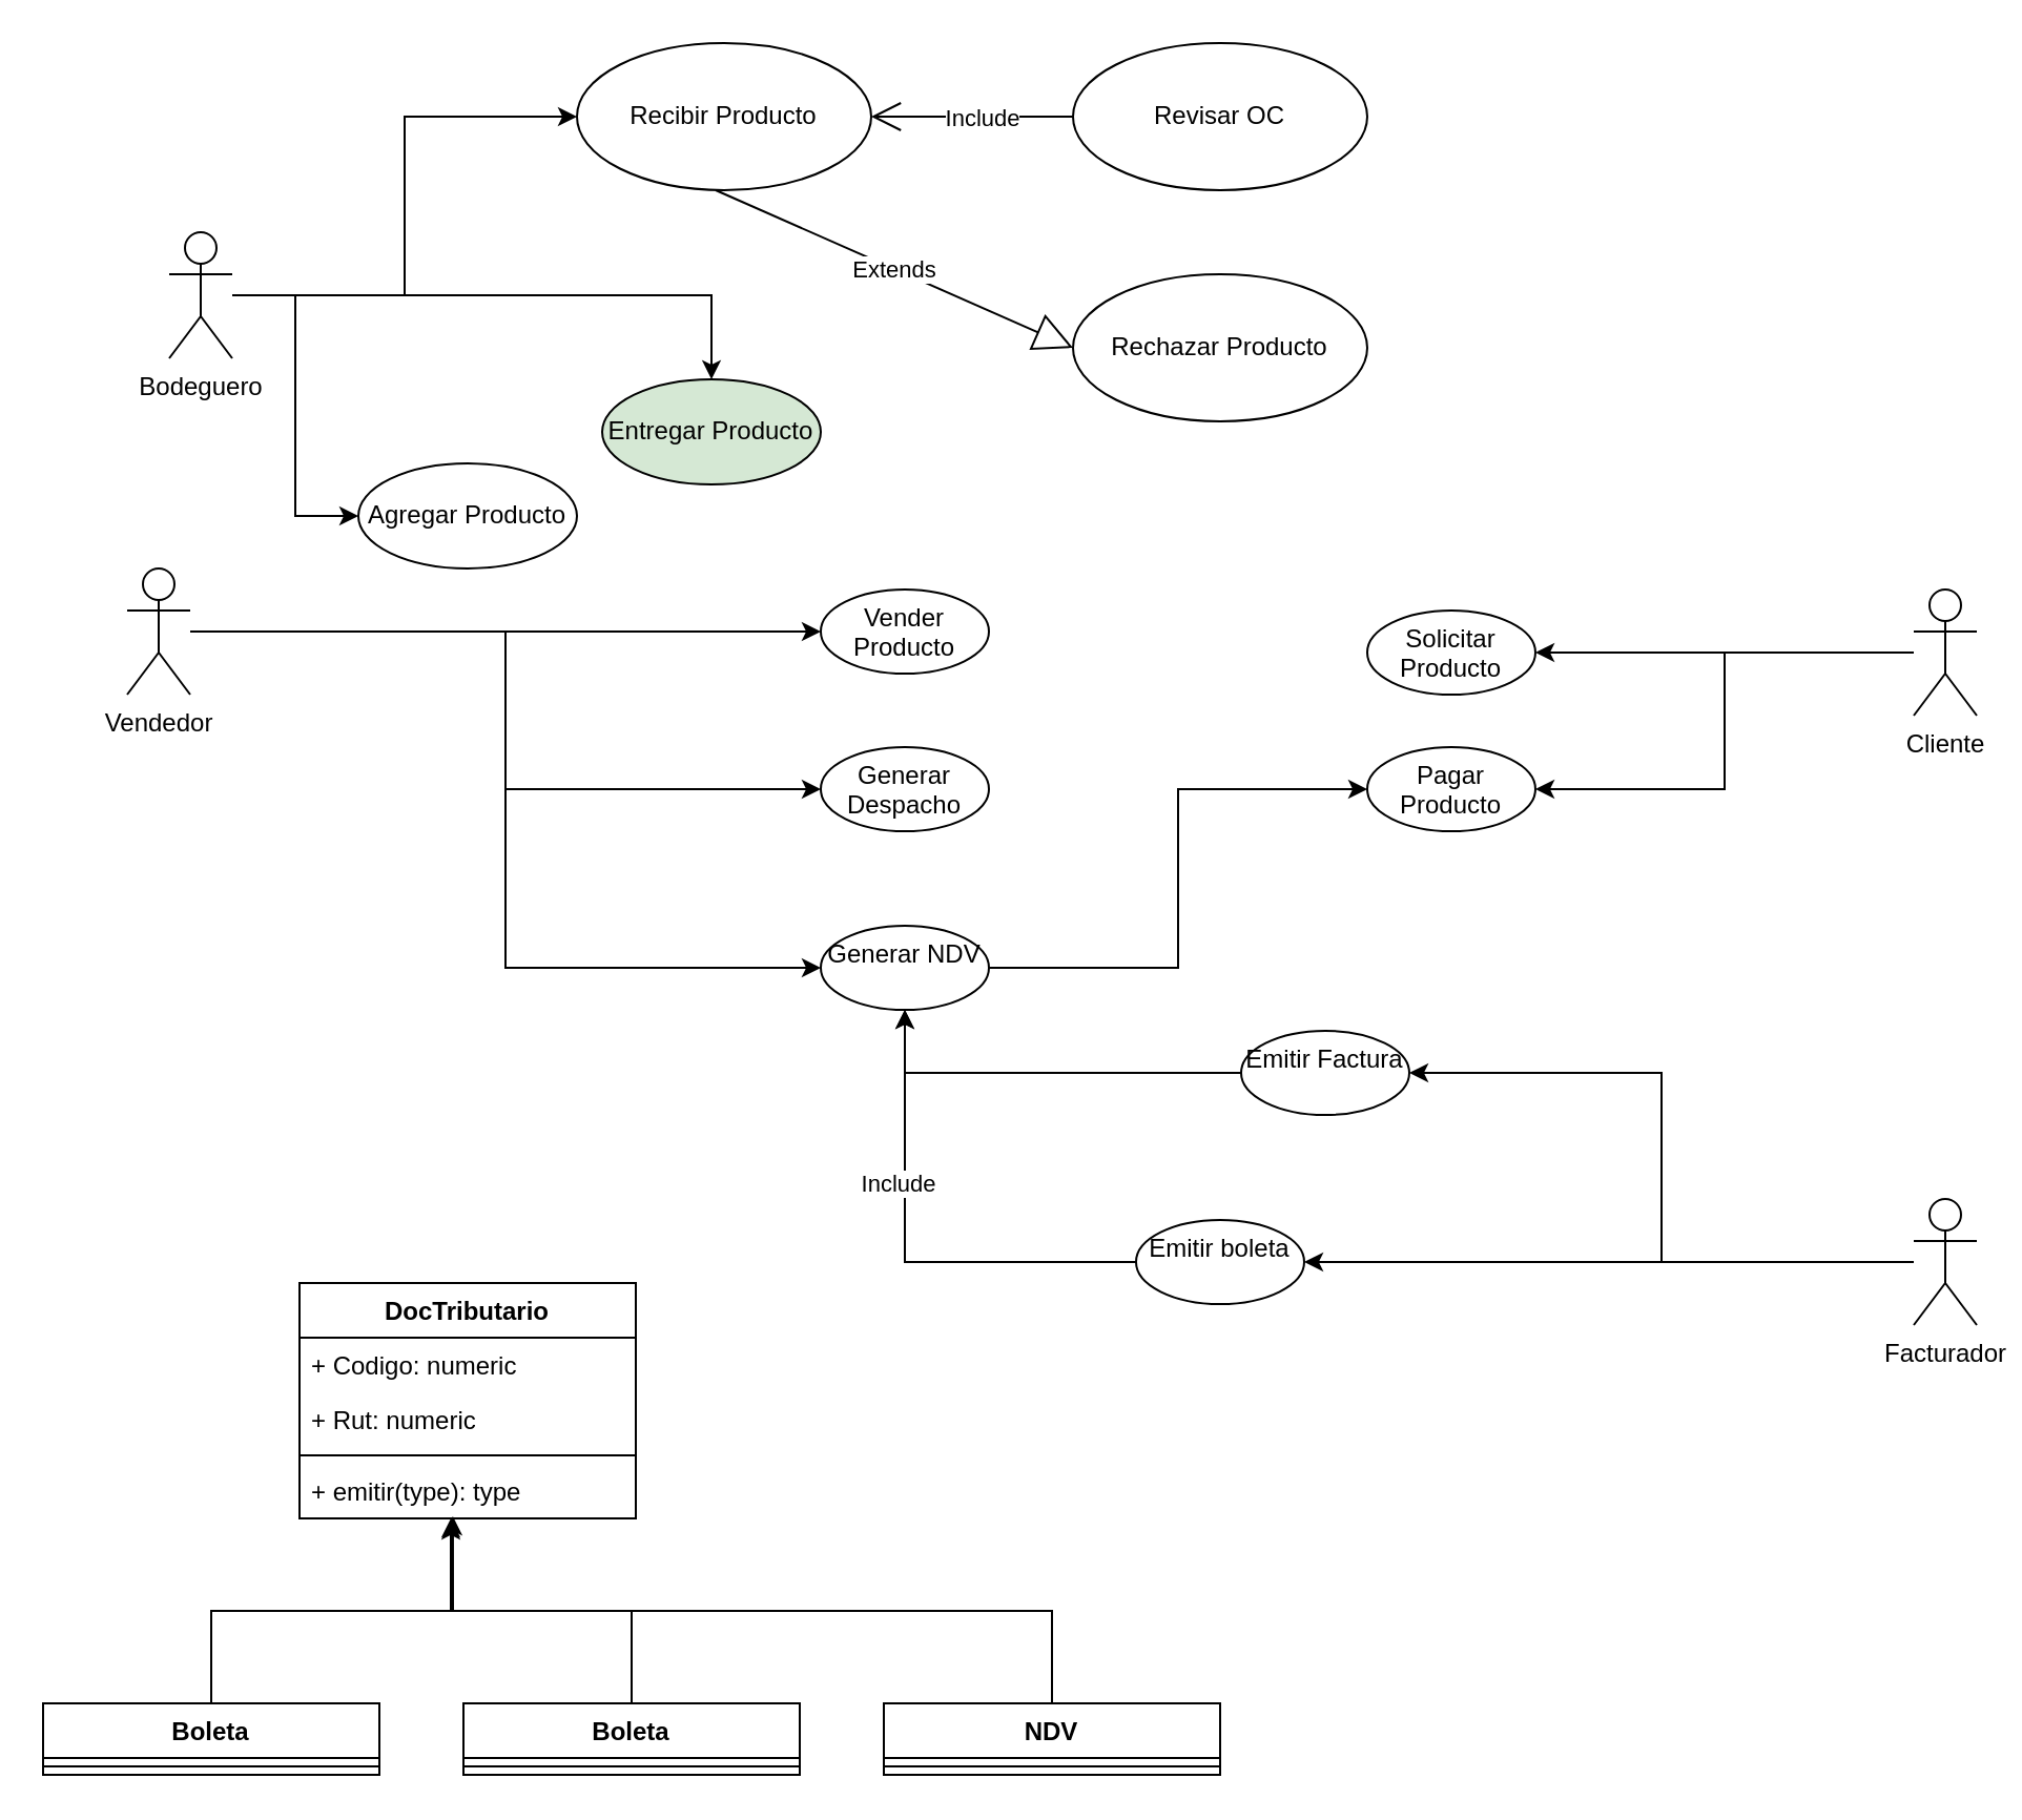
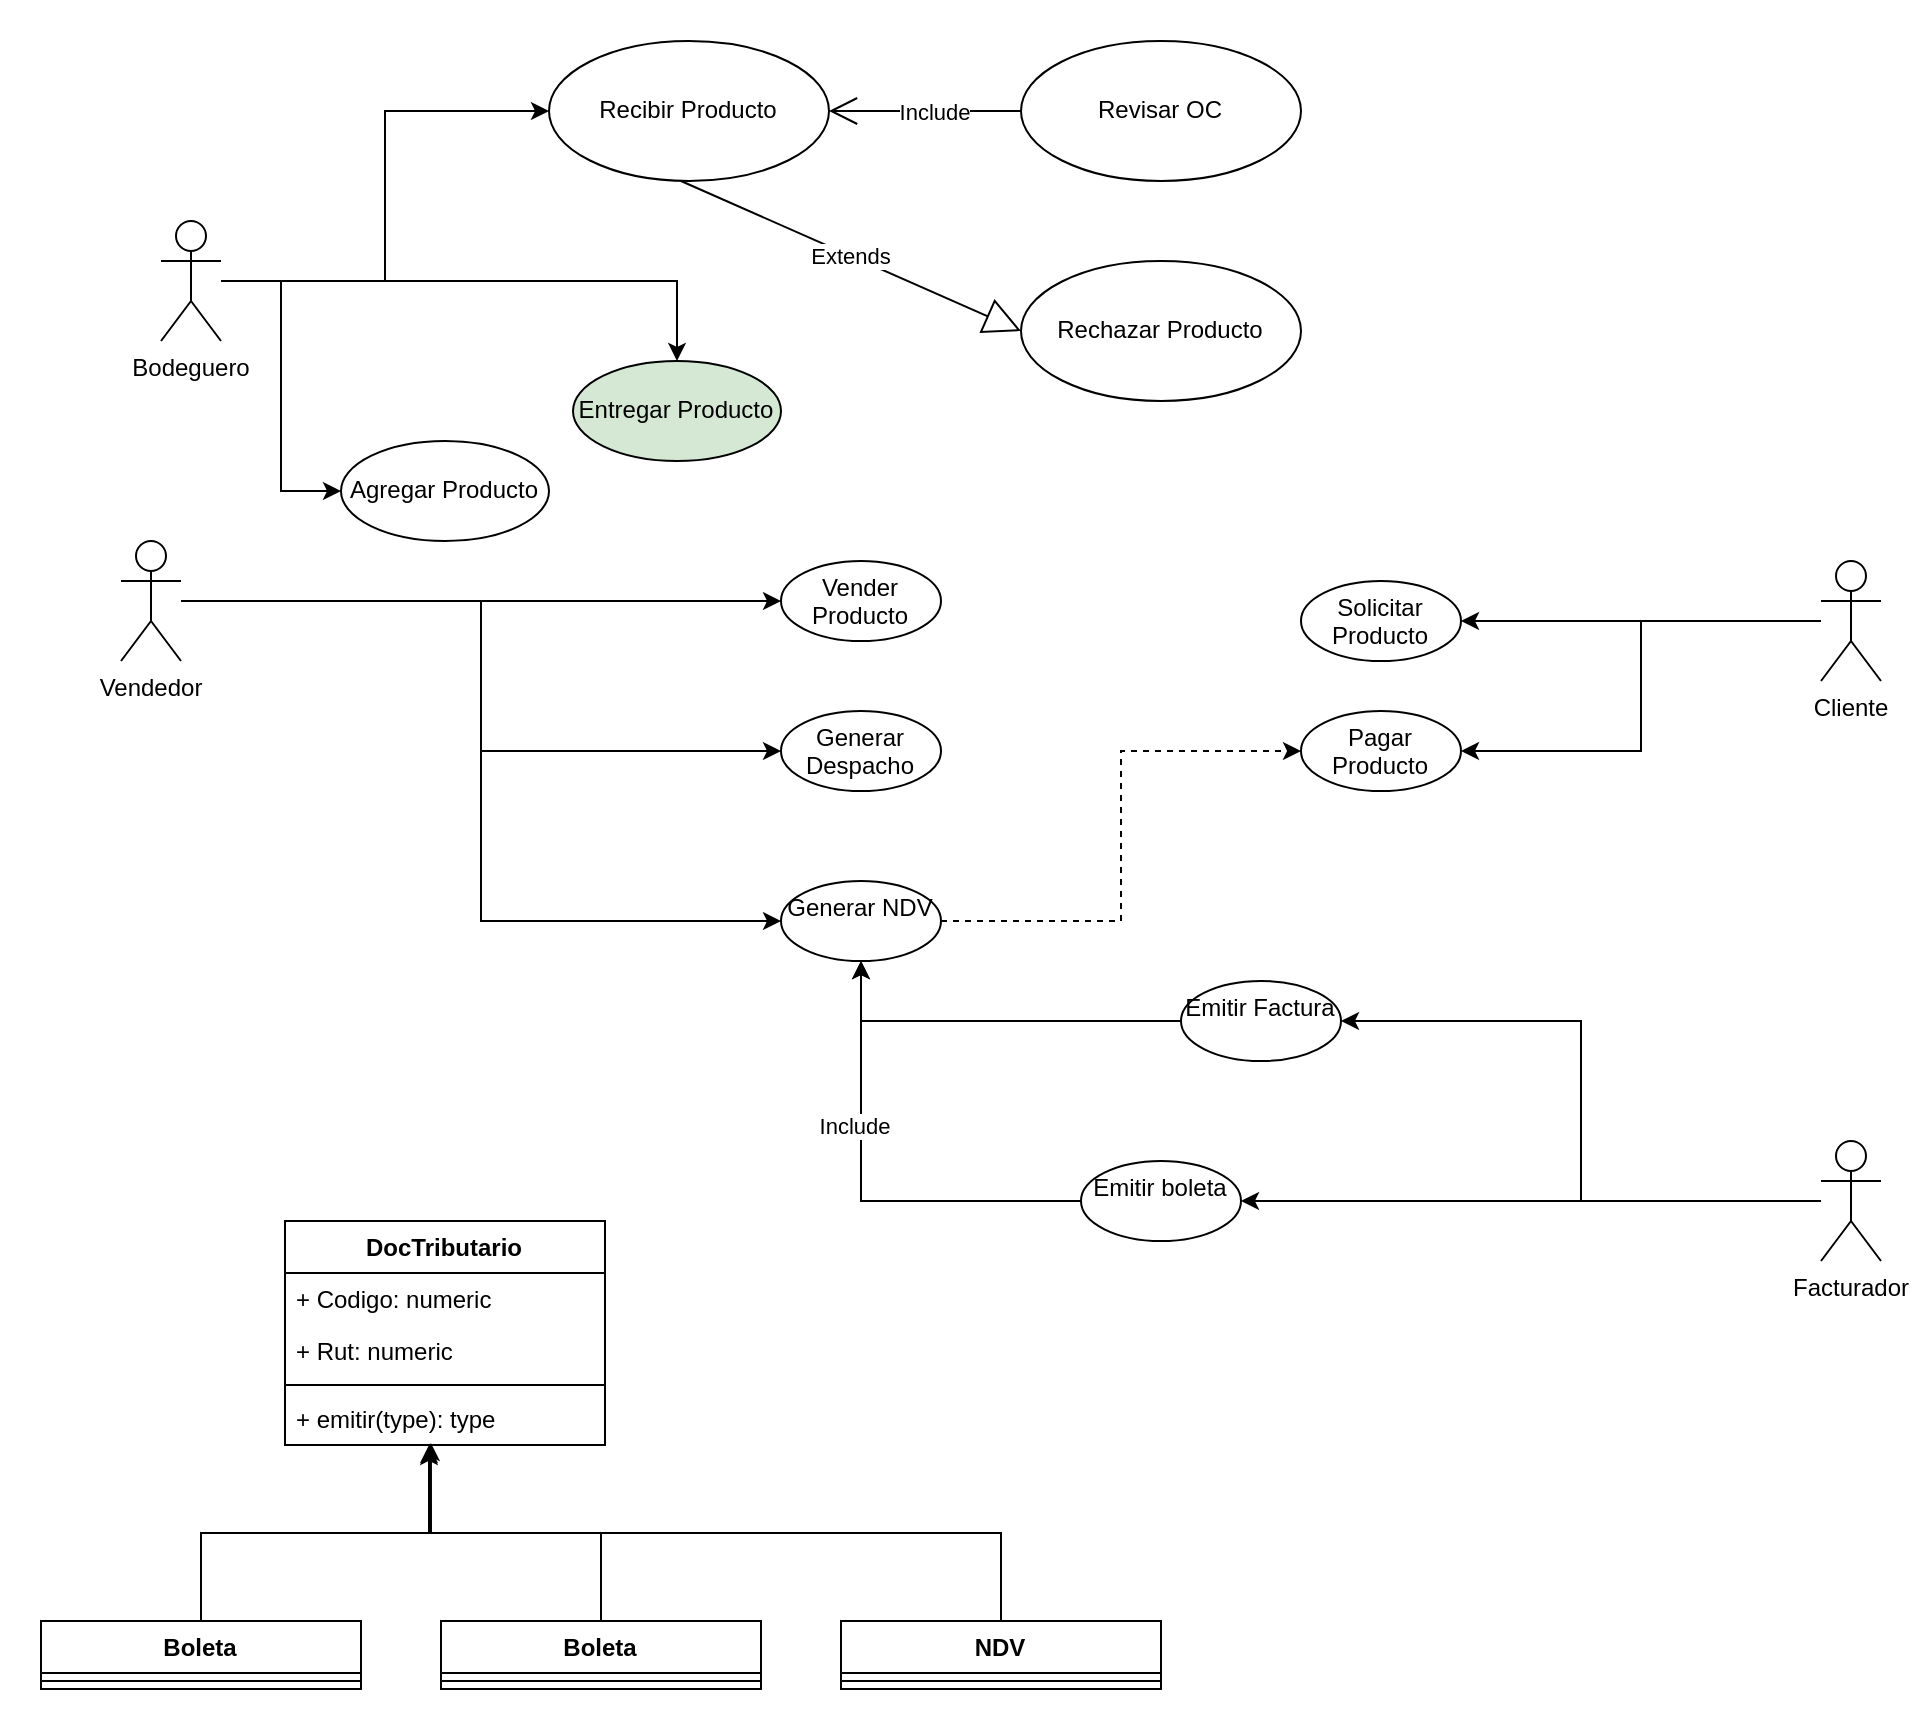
- <mxCell id="23" style="edgeStyle=orthogonalEdgeStyle;rounded=0;orthogonalLoop=1;jettySize=auto;html=1;entryX=0;entryY=0.5;entryDx=0;entryDy=0;" edge="1" parent="1" source="24" target="22"><mxGeometry relative="1" as="geometry" /></mxCell>
+ <mxCell id="23" style="edgeStyle=orthogonalEdgeStyle;rounded=0;orthogonalLoop=1;jettySize=auto;html=1;entryX=0;entryY=0.5;entryDx=0;entryDy=0;dashed=1;" edge="1" parent="1" source="24" target="22"><mxGeometry relative="1" as="geometry" /></mxCell>
